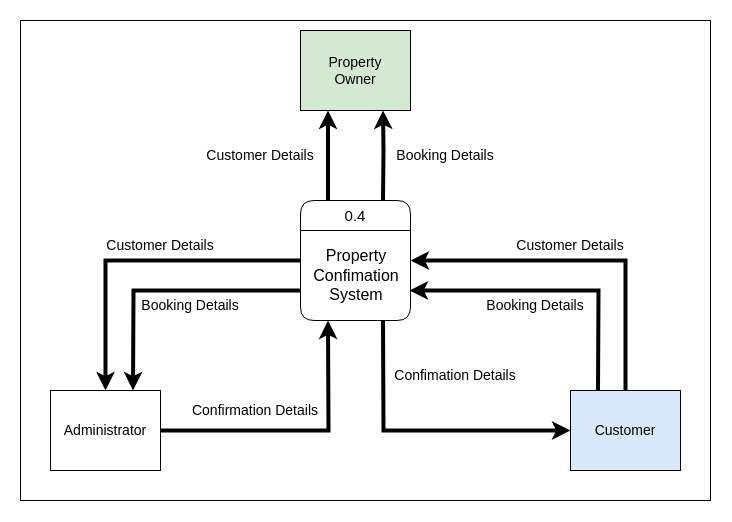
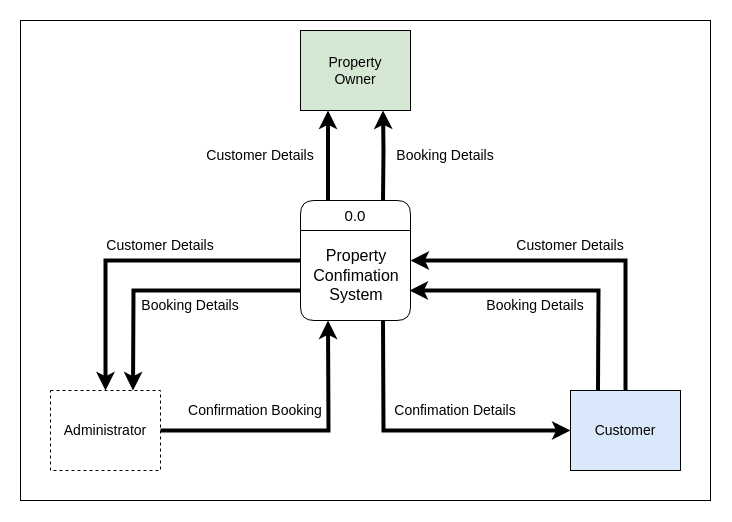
- <mxCell id="4" value="&lt;font style=&quot;font-size: 15px;&quot; color=&quot;#000000&quot;&gt;0.4&lt;/font&gt;" style="swimlane;fontStyle=0;childLayout=stackLayout;horizontal=1;startSize=30;horizontalStack=0;resizeParent=1;resizeParentMax=0;resizeLast=0;collapsible=1;marginBottom=0;whiteSpace=wrap;html=1;rounded=1;strokeColor=#000000;fillColor=#ffffff;labelBackgroundColor=none;" parent="1" vertex="1"><mxGeometry x="300" y="200" width="110" height="120" as="geometry" /></mxCell>
+ <mxCell id="4" value="&lt;font style=&quot;font-size: 15px;&quot; color=&quot;#000000&quot;&gt;0.0&lt;/font&gt;" style="swimlane;fontStyle=0;childLayout=stackLayout;horizontal=1;startSize=30;horizontalStack=0;resizeParent=1;resizeParentMax=0;resizeLast=0;collapsible=1;marginBottom=0;whiteSpace=wrap;html=1;rounded=1;strokeColor=#000000;fillColor=#ffffff;labelBackgroundColor=none;" parent="1" vertex="1"><mxGeometry x="300" y="200" width="110" height="120" as="geometry" /></mxCell>
- <mxCell id="16" value="Confimation Details" style="text;html=1;align=center;verticalAlign=middle;whiteSpace=wrap;rounded=0;fontColor=#000000;fontStyle=0;fontSize=14;" parent="1" vertex="1"><mxGeometry x="390" y="350" width="130" height="50" as="geometry" /></mxCell>
+ <mxCell id="16" value="Confimation Details" style="text;html=1;align=center;verticalAlign=middle;whiteSpace=wrap;rounded=0;fontColor=#000000;fontStyle=0;fontSize=14;" parent="1" vertex="1"><mxGeometry x="390" y="385" width="130" height="50" as="geometry" /></mxCell>
- <mxCell id="18" value="Confirmation Details" style="text;html=1;align=center;verticalAlign=middle;whiteSpace=wrap;rounded=0;fontColor=#000000;fontStyle=0;fontSize=14;" parent="1" vertex="1"><mxGeometry x="180" y="380" width="150" height="60" as="geometry" /></mxCell>
+ <mxCell id="18" value="Confirmation Booking" style="text;html=1;align=center;verticalAlign=middle;whiteSpace=wrap;rounded=0;fontColor=#000000;fontStyle=0;fontSize=14;" parent="1" vertex="1"><mxGeometry x="180" y="380" width="150" height="60" as="geometry" /></mxCell>
- <mxCell id="5" value="Administrator" style="rounded=0;whiteSpace=wrap;html=1;fillColor=#FFFFFF;strokeColor=#000000;fontColor=#000000;fontSize=14;" parent="1" vertex="1"><mxGeometry x="50" y="390" width="110" height="80" as="geometry" /></mxCell>
+ <mxCell id="5" value="Administrator" style="rounded=0;whiteSpace=wrap;html=1;fillColor=#FFFFFF;strokeColor=#000000;fontColor=#000000;fontSize=14;dashed=1;" parent="1" vertex="1"><mxGeometry x="50" y="390" width="110" height="80" as="geometry" /></mxCell>
